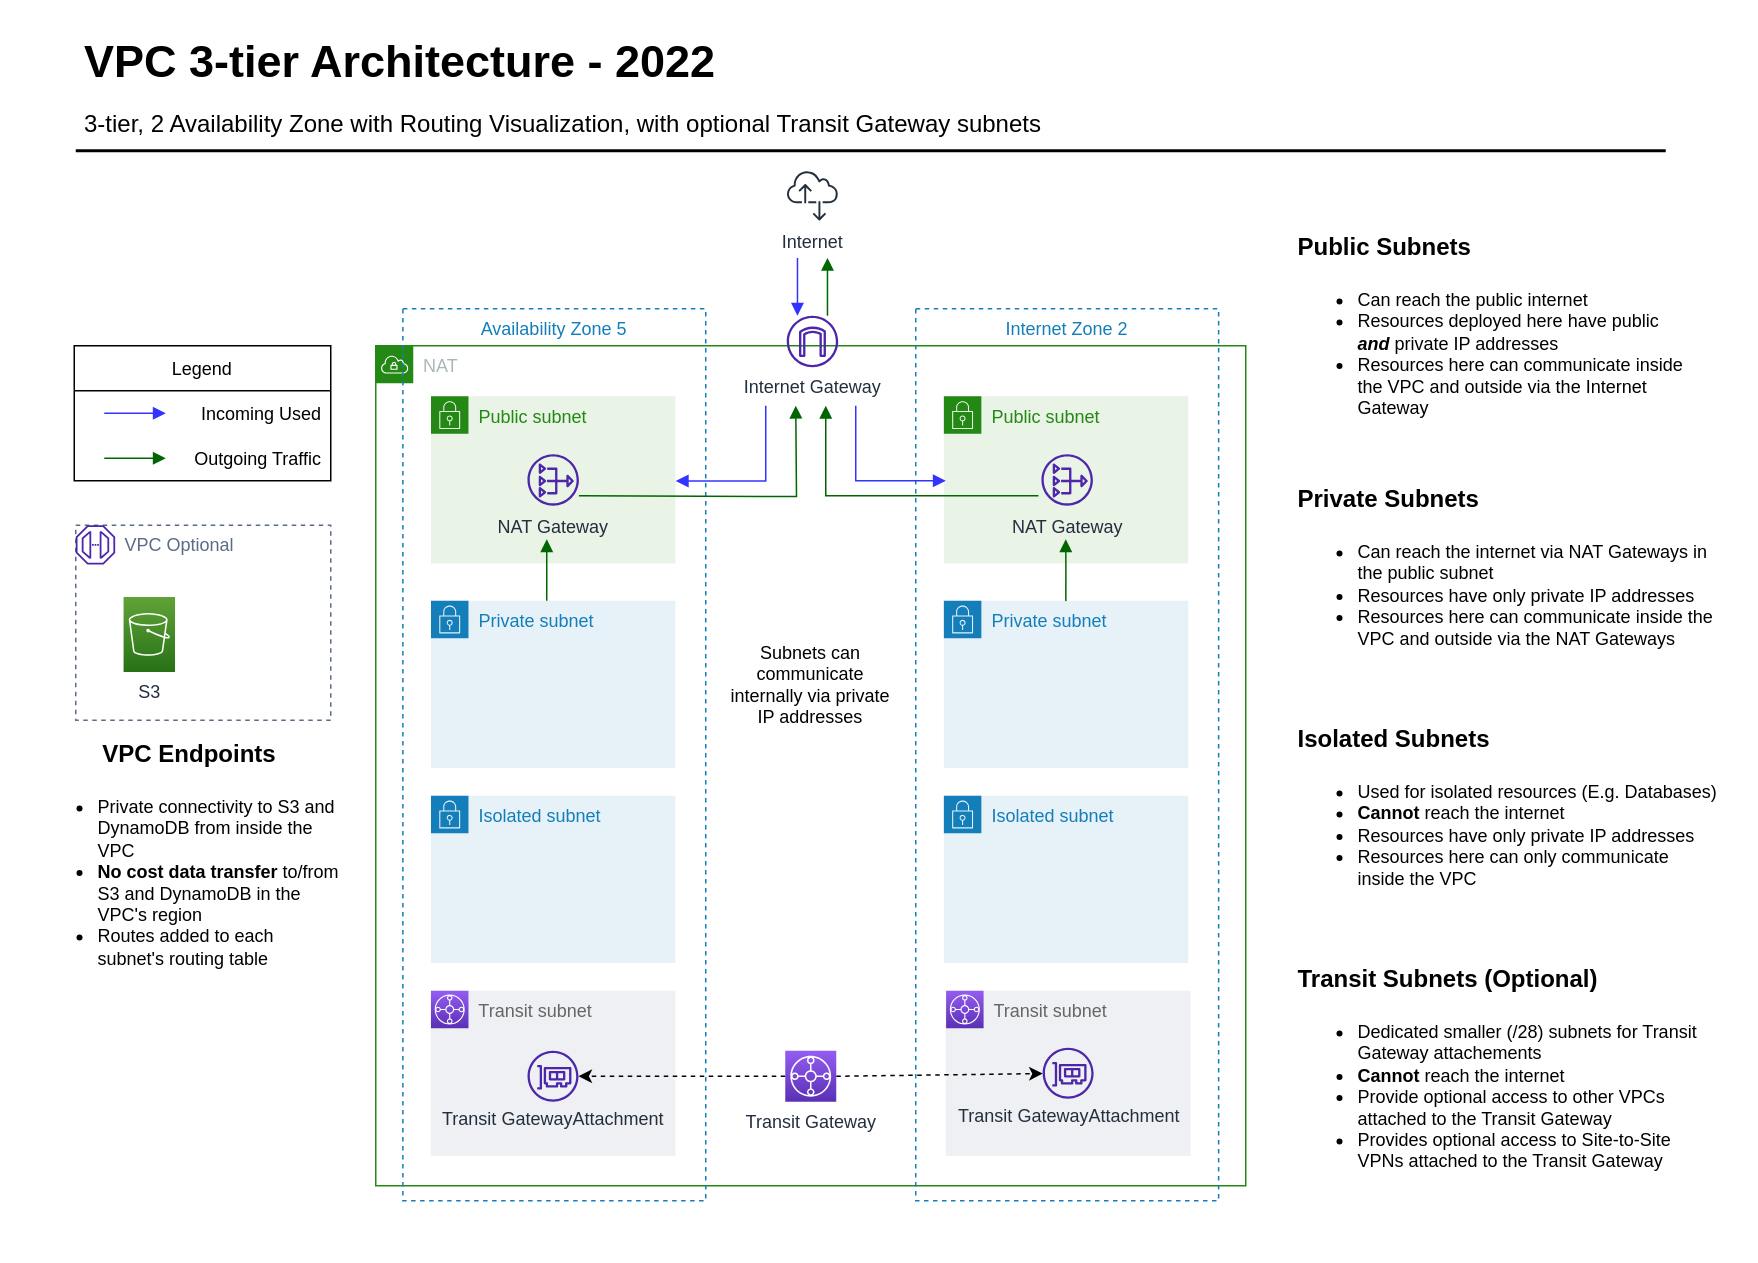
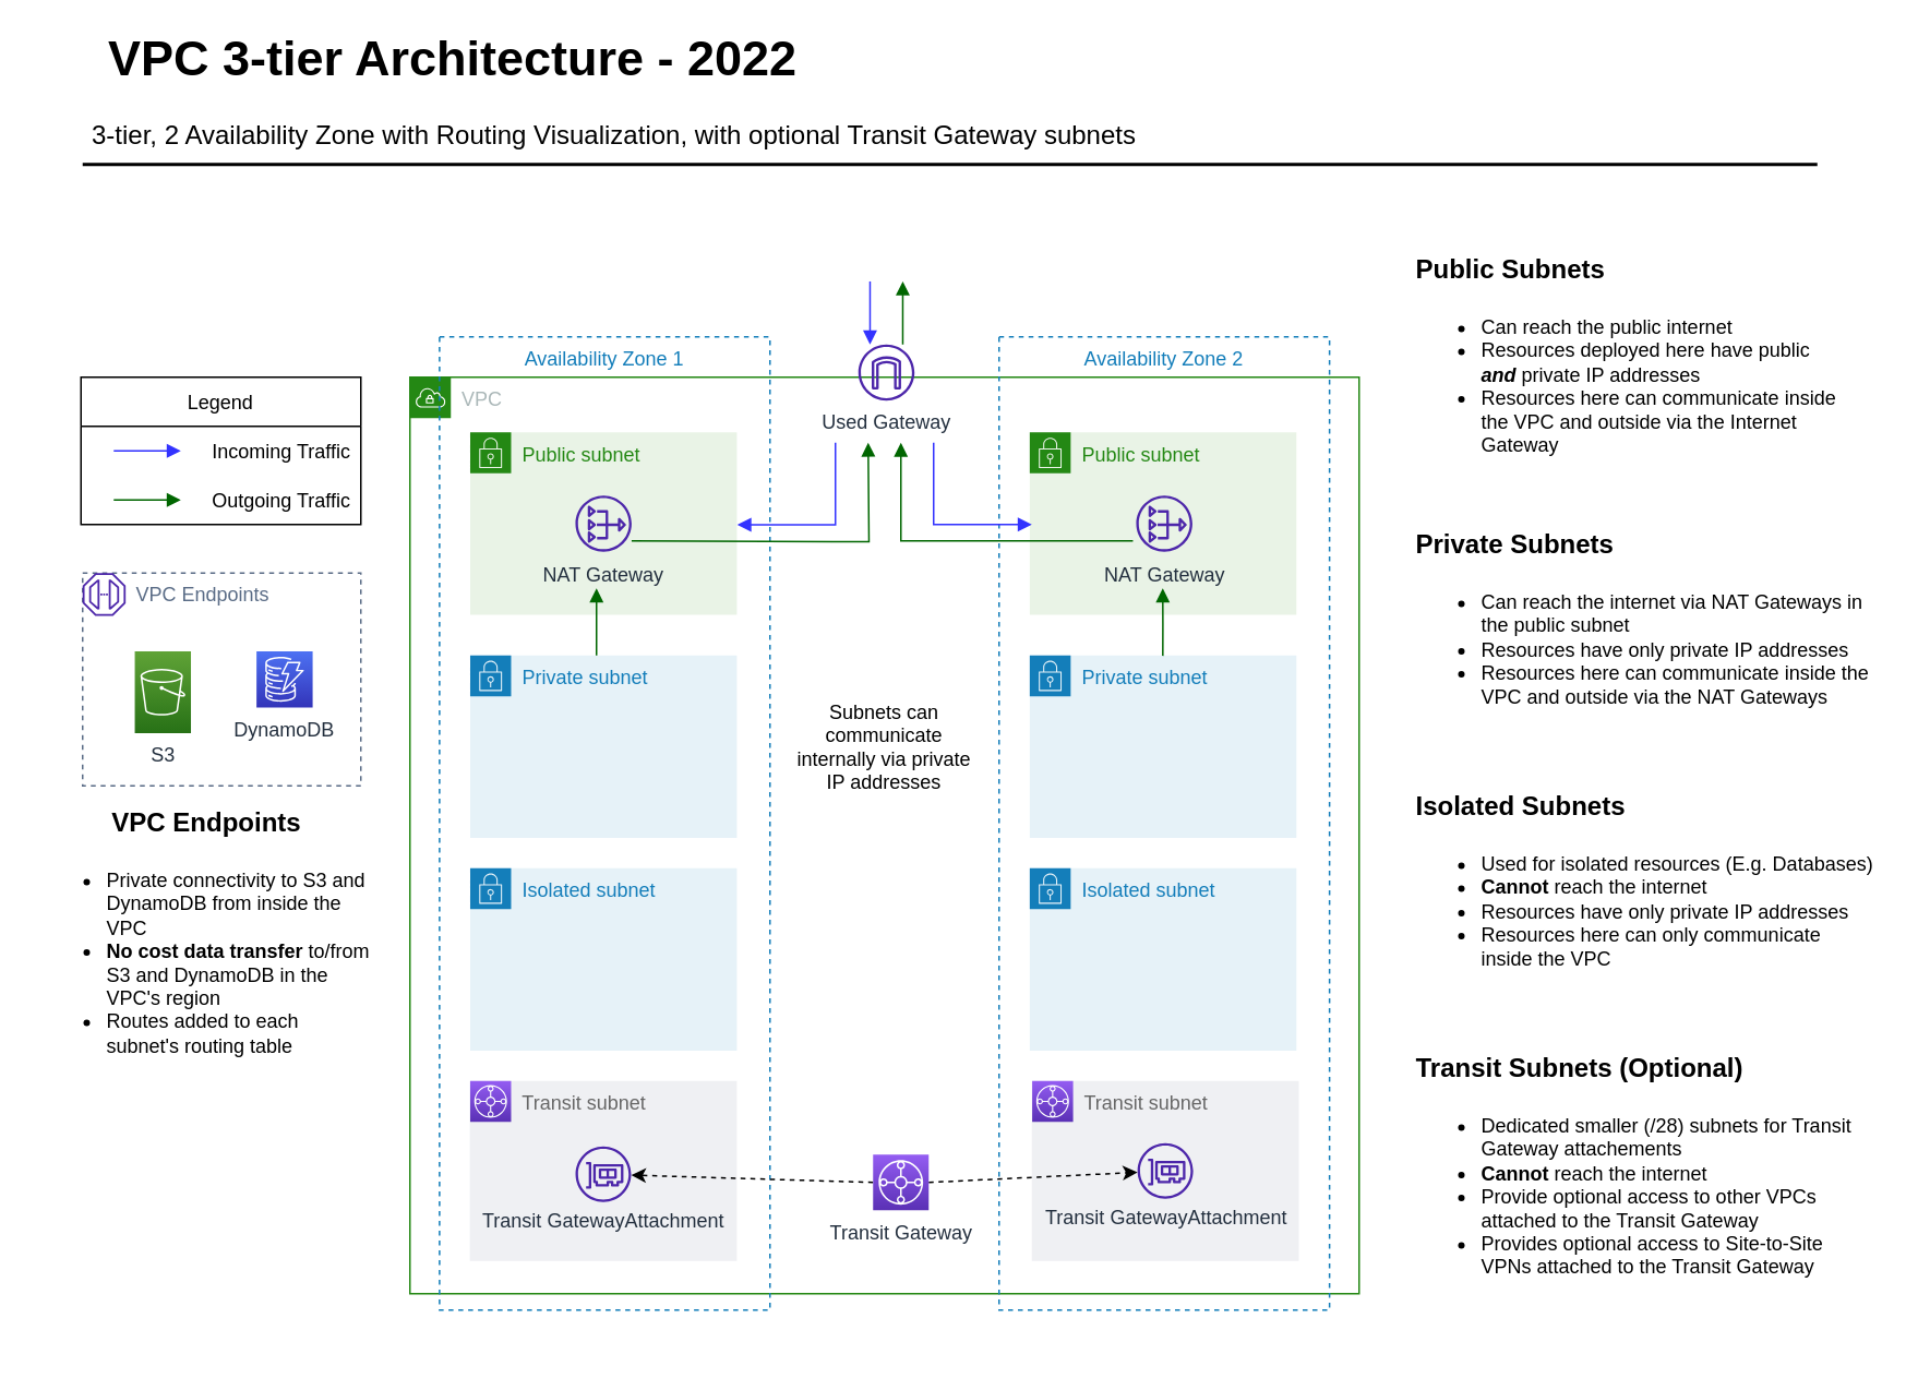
- <mxCell id="4" value="VPC 3-tier Architecture - 2022" style="text;html=1;resizable=0;points=[];autosize=1;align=left;verticalAlign=top;spacingTop=-4;fontSize=30;fontStyle=1" parent="1" vertex="1"><mxGeometry x="54" y="20" width="440" height="40" as="geometry" /></mxCell>
+ <mxCell id="4" value="VPC 3-tier Architecture - 2022" style="text;html=1;resizable=0;points=[];autosize=1;align=left;verticalAlign=top;spacingTop=-4;fontSize=30;fontStyle=1" parent="1" vertex="1"><mxGeometry x="64" y="15" width="440" height="40" as="geometry" /></mxCell>
- <mxCell id="23" value="Internet" style="sketch=0;outlineConnect=0;fontColor=#232F3E;gradientColor=none;fillColor=#232F3D;strokeColor=none;dashed=0;verticalLabelPosition=bottom;verticalAlign=top;align=center;html=1;fontSize=12;fontStyle=0;aspect=fixed;pointerEvents=1;shape=mxgraph.aws4.internet_alt2;" parent="1" vertex="1"><mxGeometry x="524" y="112.84" width="34.307" height="34.31" as="geometry" /></mxCell>
- <mxCell id="3" value="Availability Zone 5" style="fillColor=none;strokeColor=#147EBA;dashed=1;verticalAlign=top;fontStyle=0;fontColor=#147EBA;container=0;" parent="1" vertex="1"><mxGeometry x="268.08" y="205.34" width="201.92" height="594.66" as="geometry" /></mxCell>
+ <mxCell id="3" value="Availability Zone 1" style="fillColor=none;strokeColor=#147EBA;dashed=1;verticalAlign=top;fontStyle=0;fontColor=#147EBA;container=0;" parent="1" vertex="1"><mxGeometry x="268.08" y="205.34" width="201.92" height="594.66" as="geometry" /></mxCell>
- <mxCell id="11" value="Internet Zone 2" style="fillColor=none;strokeColor=#147EBA;dashed=1;verticalAlign=top;fontStyle=0;fontColor=#147EBA;container=0;" parent="1" vertex="1"><mxGeometry x="610" y="205.34" width="201.92" height="594.66" as="geometry" /></mxCell>
+ <mxCell id="11" value="Availability Zone 2" style="fillColor=none;strokeColor=#147EBA;dashed=1;verticalAlign=top;fontStyle=0;fontColor=#147EBA;container=0;" parent="1" vertex="1"><mxGeometry x="610" y="205.34" width="201.92" height="594.66" as="geometry" /></mxCell>
- <mxCell id="2" value="NAT" style="points=[[0,0],[0.25,0],[0.5,0],[0.75,0],[1,0],[1,0.25],[1,0.5],[1,0.75],[1,1],[0.75,1],[0.5,1],[0.25,1],[0,1],[0,0.75],[0,0.5],[0,0.25]];outlineConnect=0;gradientColor=none;html=1;whiteSpace=wrap;fontSize=12;fontStyle=0;container=0;pointerEvents=0;collapsible=0;recursiveResize=0;shape=mxgraph.aws4.group;grIcon=mxgraph.aws4.group_vpc;strokeColor=#248814;fillColor=none;verticalAlign=top;align=left;spacingLeft=30;fontColor=#AAB7B8;dashed=0;" parent="1" vertex="1"><mxGeometry x="250" y="230" width="580" height="560" as="geometry" /></mxCell>
+ <mxCell id="2" value="VPC" style="points=[[0,0],[0.25,0],[0.5,0],[0.75,0],[1,0],[1,0.25],[1,0.5],[1,0.75],[1,1],[0.75,1],[0.5,1],[0.25,1],[0,1],[0,0.75],[0,0.5],[0,0.25]];outlineConnect=0;gradientColor=none;html=1;whiteSpace=wrap;fontSize=12;fontStyle=0;container=0;pointerEvents=0;collapsible=0;recursiveResize=0;shape=mxgraph.aws4.group;grIcon=mxgraph.aws4.group_vpc;strokeColor=#248814;fillColor=none;verticalAlign=top;align=left;spacingLeft=30;fontColor=#AAB7B8;dashed=0;" parent="1" vertex="1"><mxGeometry x="250" y="230" width="580" height="560" as="geometry" /></mxCell>
- <mxCell id="17" value="Internet Gateway" style="sketch=0;outlineConnect=0;fontColor=#232F3E;gradientColor=none;fillColor=#4D27AA;strokeColor=none;dashed=0;verticalLabelPosition=bottom;verticalAlign=top;align=center;html=1;fontSize=12;fontStyle=0;aspect=fixed;pointerEvents=1;shape=mxgraph.aws4.internet_gateway;" parent="1" vertex="1"><mxGeometry x="524" y="210" width="34.307" height="34.31" as="geometry" /></mxCell>
+ <mxCell id="17" value="Used Gateway" style="sketch=0;outlineConnect=0;fontColor=#232F3E;gradientColor=none;fillColor=#4D27AA;strokeColor=none;dashed=0;verticalLabelPosition=bottom;verticalAlign=top;align=center;html=1;fontSize=12;fontStyle=0;aspect=fixed;pointerEvents=1;shape=mxgraph.aws4.internet_gateway;" parent="1" vertex="1"><mxGeometry x="524" y="210" width="34.307" height="34.31" as="geometry" /></mxCell>
- <mxCell id="37" value="Incoming Used" style="text;strokeColor=none;fillColor=none;align=right;verticalAlign=middle;spacingLeft=4;spacingRight=4;overflow=hidden;points=[[0,0.5],[1,0.5]];portConstraint=eastwest;rotatable=0;fontSize=12;" parent="35" vertex="1"><mxGeometry y="30" width="171" height="30" as="geometry" /></mxCell>
+ <mxCell id="37" value="Incoming Traffic" style="text;strokeColor=none;fillColor=none;align=right;verticalAlign=middle;spacingLeft=4;spacingRight=4;overflow=hidden;points=[[0,0.5],[1,0.5]];portConstraint=eastwest;rotatable=0;fontSize=12;" parent="35" vertex="1"><mxGeometry y="30" width="171" height="30" as="geometry" /></mxCell>
- <mxCell id="27" value="VPC Optional" style="fillColor=none;strokeColor=#5A6C86;dashed=1;verticalAlign=top;fontStyle=0;fontColor=#5A6C86;spacingLeft=31;align=left;" parent="26" vertex="1"><mxGeometry width="170" height="130" as="geometry" /></mxCell>
+ <mxCell id="27" value="VPC Endpoints" style="fillColor=none;strokeColor=#5A6C86;dashed=1;verticalAlign=top;fontStyle=0;fontColor=#5A6C86;spacingLeft=31;align=left;" parent="26" vertex="1"><mxGeometry width="170" height="130" as="geometry" /></mxCell>
+ <mxCell id="30" value="DynamoDB" style="sketch=0;points=[[0,0,0],[0.25,0,0],[0.5,0,0],[0.75,0,0],[1,0,0],[0,1,0],[0.25,1,0],[0.5,1,0],[0.75,1,0],[1,1,0],[0,0.25,0],[0,0.5,0],[0,0.75,0],[1,0.25,0],[1,0.5,0],[1,0.75,0]];outlineConnect=0;fontColor=#232F3E;gradientColor=#4D72F3;gradientDirection=north;fillColor=#3334B9;strokeColor=#ffffff;dashed=0;verticalLabelPosition=bottom;verticalAlign=top;align=center;html=1;fontSize=12;fontStyle=0;aspect=fixed;shape=mxgraph.aws4.resourceIcon;resIcon=mxgraph.aws4.dynamodb;" parent="26" vertex="1"><mxGeometry x="106.25" y="47.85" width="34.307" height="34.31" as="geometry" /></mxCell>
- <mxCell id="51" value="Transit Gateway" style="sketch=0;points=[[0,0,0],[0.25,0,0],[0.5,0,0],[0.75,0,0],[1,0,0],[0,1,0],[0.25,1,0],[0.5,1,0],[0.75,1,0],[1,1,0],[0,0.25,0],[0,0.5,0],[0,0.75,0],[1,0.25,0],[1,0.5,0],[1,0.75,0]];outlineConnect=0;fontColor=#232F3E;gradientColor=#945DF2;gradientDirection=north;fillColor=#5A30B5;strokeColor=#ffffff;dashed=0;verticalLabelPosition=bottom;verticalAlign=top;align=center;html=1;fontSize=12;fontStyle=0;aspect=fixed;shape=mxgraph.aws4.resourceIcon;resIcon=mxgraph.aws4.transit_gateway;" parent="1" vertex="1"><mxGeometry x="523" y="700" width="34" height="34" as="geometry" /></mxCell>
+ <mxCell id="51" value="Transit Gateway" style="sketch=0;points=[[0,0,0],[0.25,0,0],[0.5,0,0],[0.75,0,0],[1,0,0],[0,1,0],[0.25,1,0],[0.5,1,0],[0.75,1,0],[1,1,0],[0,0.25,0],[0,0.5,0],[0,0.75,0],[1,0.25,0],[1,0.5,0],[1,0.75,0]];outlineConnect=0;fontColor=#232F3E;gradientColor=#945DF2;gradientDirection=north;fillColor=#5A30B5;strokeColor=#ffffff;dashed=0;verticalLabelPosition=bottom;verticalAlign=top;align=center;html=1;fontSize=12;fontStyle=0;aspect=fixed;shape=mxgraph.aws4.resourceIcon;resIcon=mxgraph.aws4.transit_gateway;" parent="1" vertex="1"><mxGeometry x="533" y="705" width="34" height="34" as="geometry" /></mxCell>
